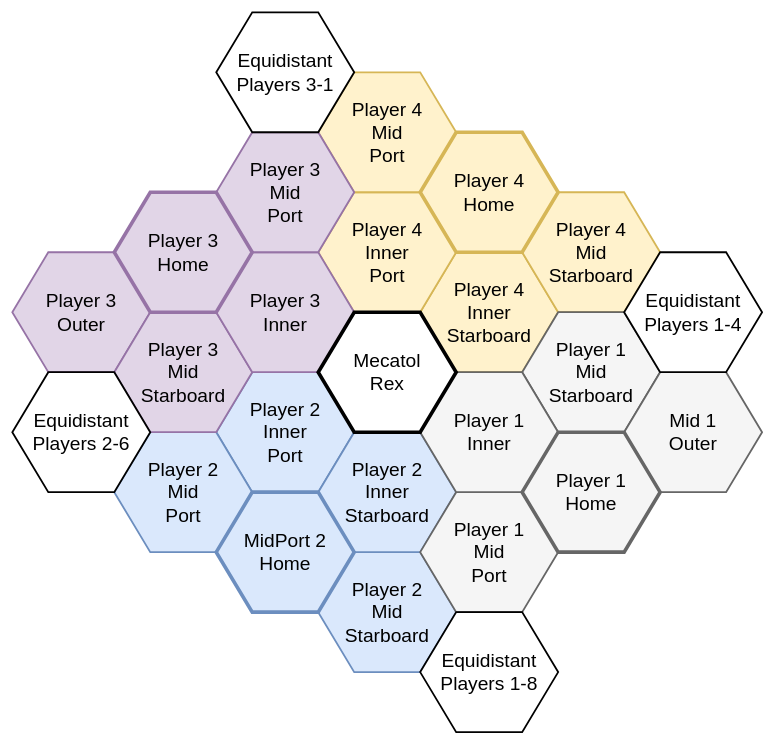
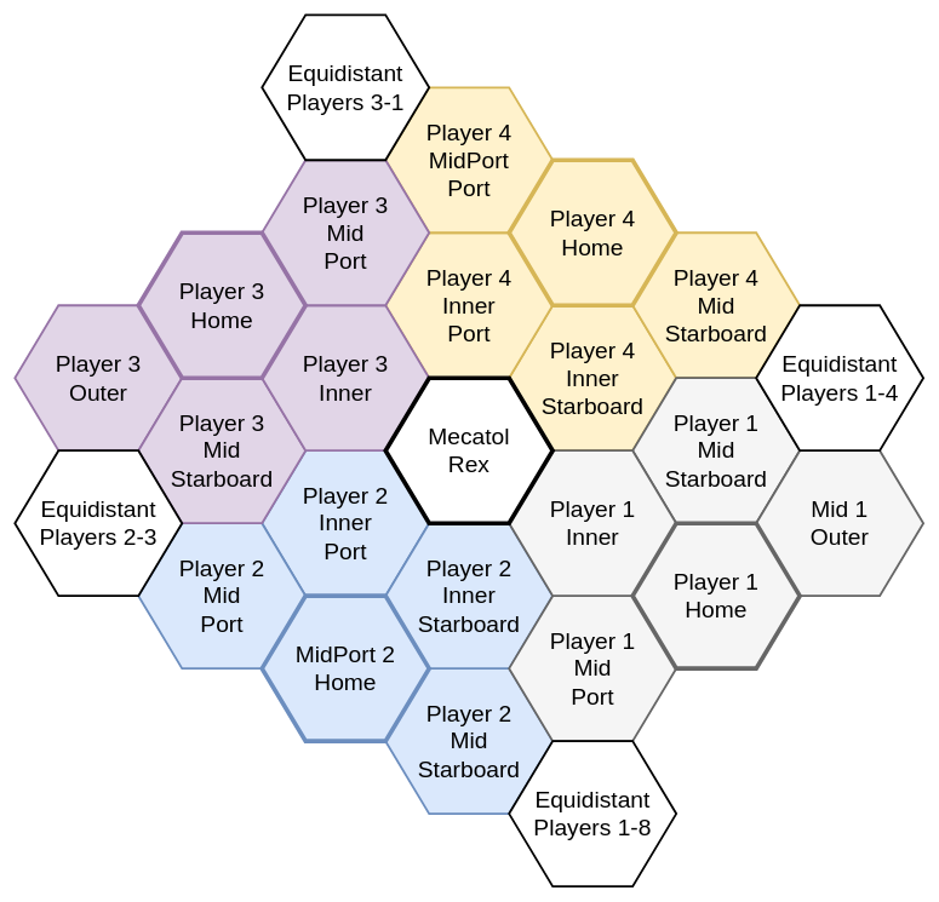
- <mxCell id="4" value="Player 4&lt;br style=&quot;font-size: 32px&quot;&gt;Mid&lt;br&gt;Port" style="shape=hexagon;perimeter=hexagonPerimeter2;whiteSpace=wrap;html=1;fixedSize=1;size=60;fontSize=32;fontFamily=Helvetica;fillColor=#fff2cc;strokeColor=#d6b656;strokeWidth=3;" parent="1" vertex="1"><mxGeometry x="530" y="120" width="230" height="200" as="geometry" /></mxCell>
+ <mxCell id="4" value="Player 4&lt;br style=&quot;font-size: 32px&quot;&gt;MidPort&lt;br&gt;Port" style="shape=hexagon;perimeter=hexagonPerimeter2;whiteSpace=wrap;html=1;fixedSize=1;size=60;fontSize=32;fontFamily=Helvetica;fillColor=#fff2cc;strokeColor=#d6b656;strokeWidth=3;" parent="1" vertex="1"><mxGeometry x="530" y="120" width="230" height="200" as="geometry" /></mxCell>
- <mxCell id="22" value="Equidistant&lt;br style=&quot;font-size: 32px&quot;&gt;Players 2-6" style="shape=hexagon;perimeter=hexagonPerimeter2;whiteSpace=wrap;html=1;fixedSize=1;size=60;fontSize=32;fontFamily=Helvetica;strokeWidth=3;" parent="1" vertex="1"><mxGeometry x="20" y="620" width="230" height="200" as="geometry" /></mxCell>
+ <mxCell id="22" value="Equidistant&lt;br style=&quot;font-size: 32px&quot;&gt;Players 2-3" style="shape=hexagon;perimeter=hexagonPerimeter2;whiteSpace=wrap;html=1;fixedSize=1;size=60;fontSize=32;fontFamily=Helvetica;strokeWidth=3;" parent="1" vertex="1"><mxGeometry x="20" y="620" width="230" height="200" as="geometry" /></mxCell>
